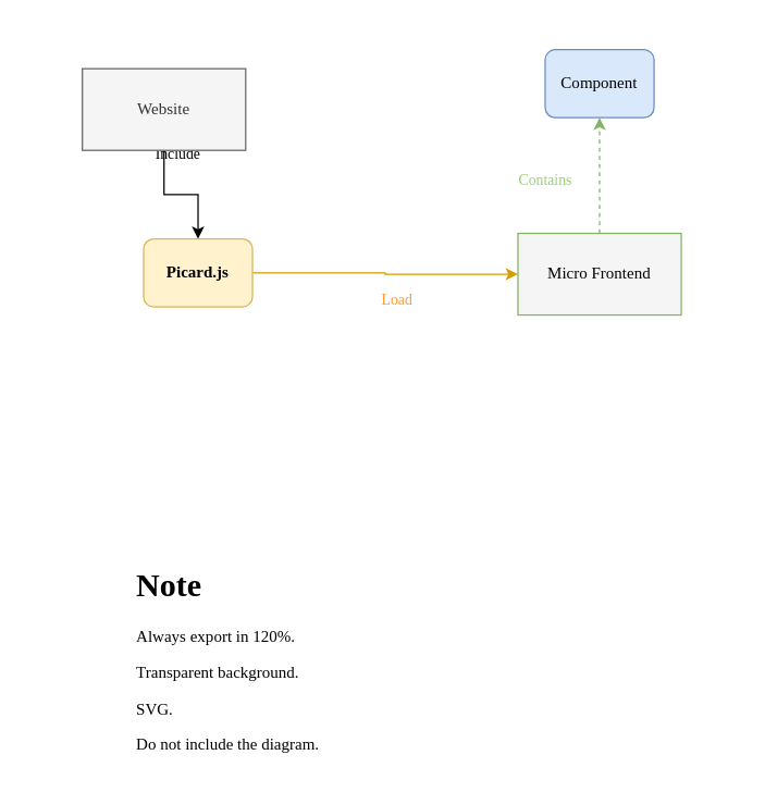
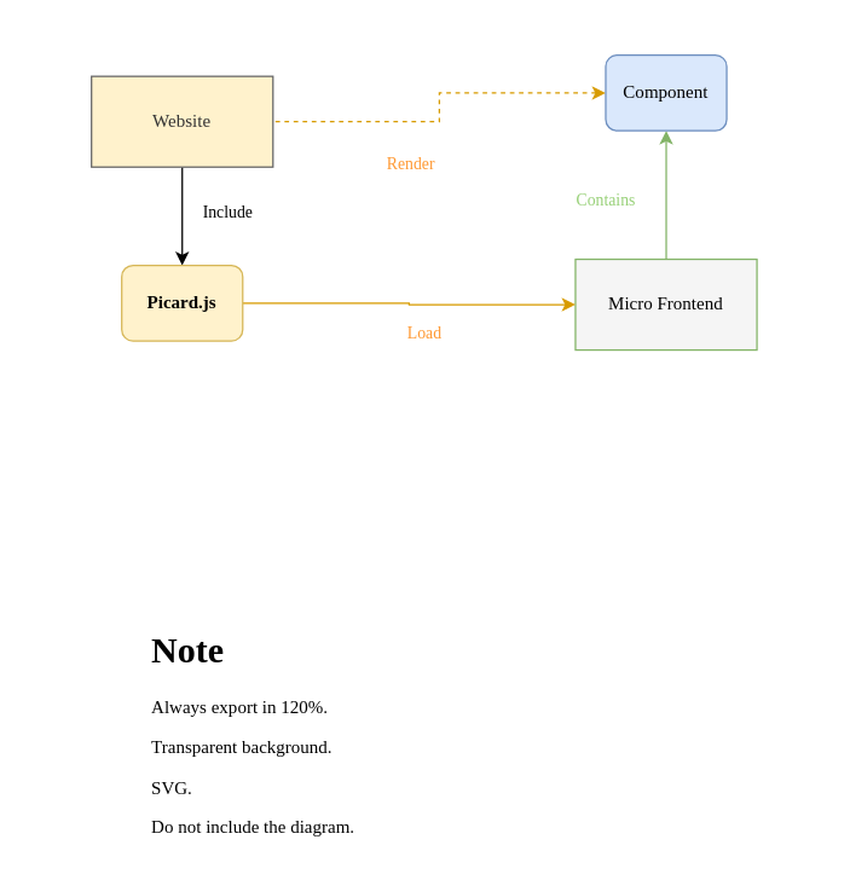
+ <mxCell id="7" value="Render" style="edgeStyle=orthogonalEdgeStyle;rounded=0;orthogonalLoop=1;jettySize=auto;html=1;exitX=0;exitY=0.5;exitDx=0;exitDy=0;entryX=1;entryY=0.5;entryDx=0;entryDy=0;fillColor=#ffe6cc;strokeColor=#d79b00;dashed=1;fontFamily=Bahnschrift;labelBackgroundColor=none;fontColor=#FF9933;endArrow=none;endFill=0;startArrow=classic;startFill=1;" edge="1" parent="1" source="8" target="4"><mxGeometry x="-0.004" y="-19" relative="1" as="geometry"><mxPoint y="38" as="offset" /></mxGeometry></mxCell>
- <mxCell id="4" value="Website" style="rounded=0;whiteSpace=wrap;html=1;fillColor=#f5f5f5;fontColor=#333333;strokeColor=#666666;fontFamily=Bahnschrift;" vertex="1" parent="1"><mxGeometry x="60" y="50" width="120" height="60" as="geometry" /></mxCell>
+ <mxCell id="4" value="Website" style="rounded=0;whiteSpace=wrap;html=1;fillColor=#fff2cc;fontColor=#333333;strokeColor=#666666;fontFamily=Bahnschrift;" vertex="1" parent="1"><mxGeometry x="60" y="50" width="120" height="60" as="geometry" /></mxCell>
- <mxCell id="5" value="Contains" style="edgeStyle=orthogonalEdgeStyle;rounded=0;orthogonalLoop=1;jettySize=auto;html=1;exitX=0.5;exitY=0;exitDx=0;exitDy=0;fillColor=#d5e8d4;strokeColor=#82b366;fontFamily=Bahnschrift;labelBackgroundColor=none;fontColor=#97D077;dashed=1;" edge="1" parent="1" source="6" target="8"><mxGeometry x="-0.077" y="40" relative="1" as="geometry"><mxPoint as="offset" /></mxGeometry></mxCell>
+ <mxCell id="5" value="Contains" style="edgeStyle=orthogonalEdgeStyle;rounded=0;orthogonalLoop=1;jettySize=auto;html=1;exitX=0.5;exitY=0;exitDx=0;exitDy=0;fillColor=#d5e8d4;strokeColor=#82b366;fontFamily=Bahnschrift;labelBackgroundColor=none;fontColor=#97D077;" edge="1" parent="1" source="6" target="8"><mxGeometry x="-0.077" y="40" relative="1" as="geometry"><mxPoint as="offset" /></mxGeometry></mxCell>
- <mxCell id="10" value="Picard.js" style="rounded=1;whiteSpace=wrap;html=1;fillColor=#fff2cc;strokeColor=#d6b656;fontStyle=1;fontFamily=Bahnschrift;" vertex="1" parent="1"><mxGeometry x="105" y="175" width="80" height="50" as="geometry" /></mxCell>
+ <mxCell id="10" value="Picard.js" style="rounded=1;whiteSpace=wrap;html=1;fillColor=#fff2cc;strokeColor=#d6b656;fontStyle=1;fontFamily=Bahnschrift;" vertex="1" parent="1"><mxGeometry x="80" y="175" width="80" height="50" as="geometry" /></mxCell>
